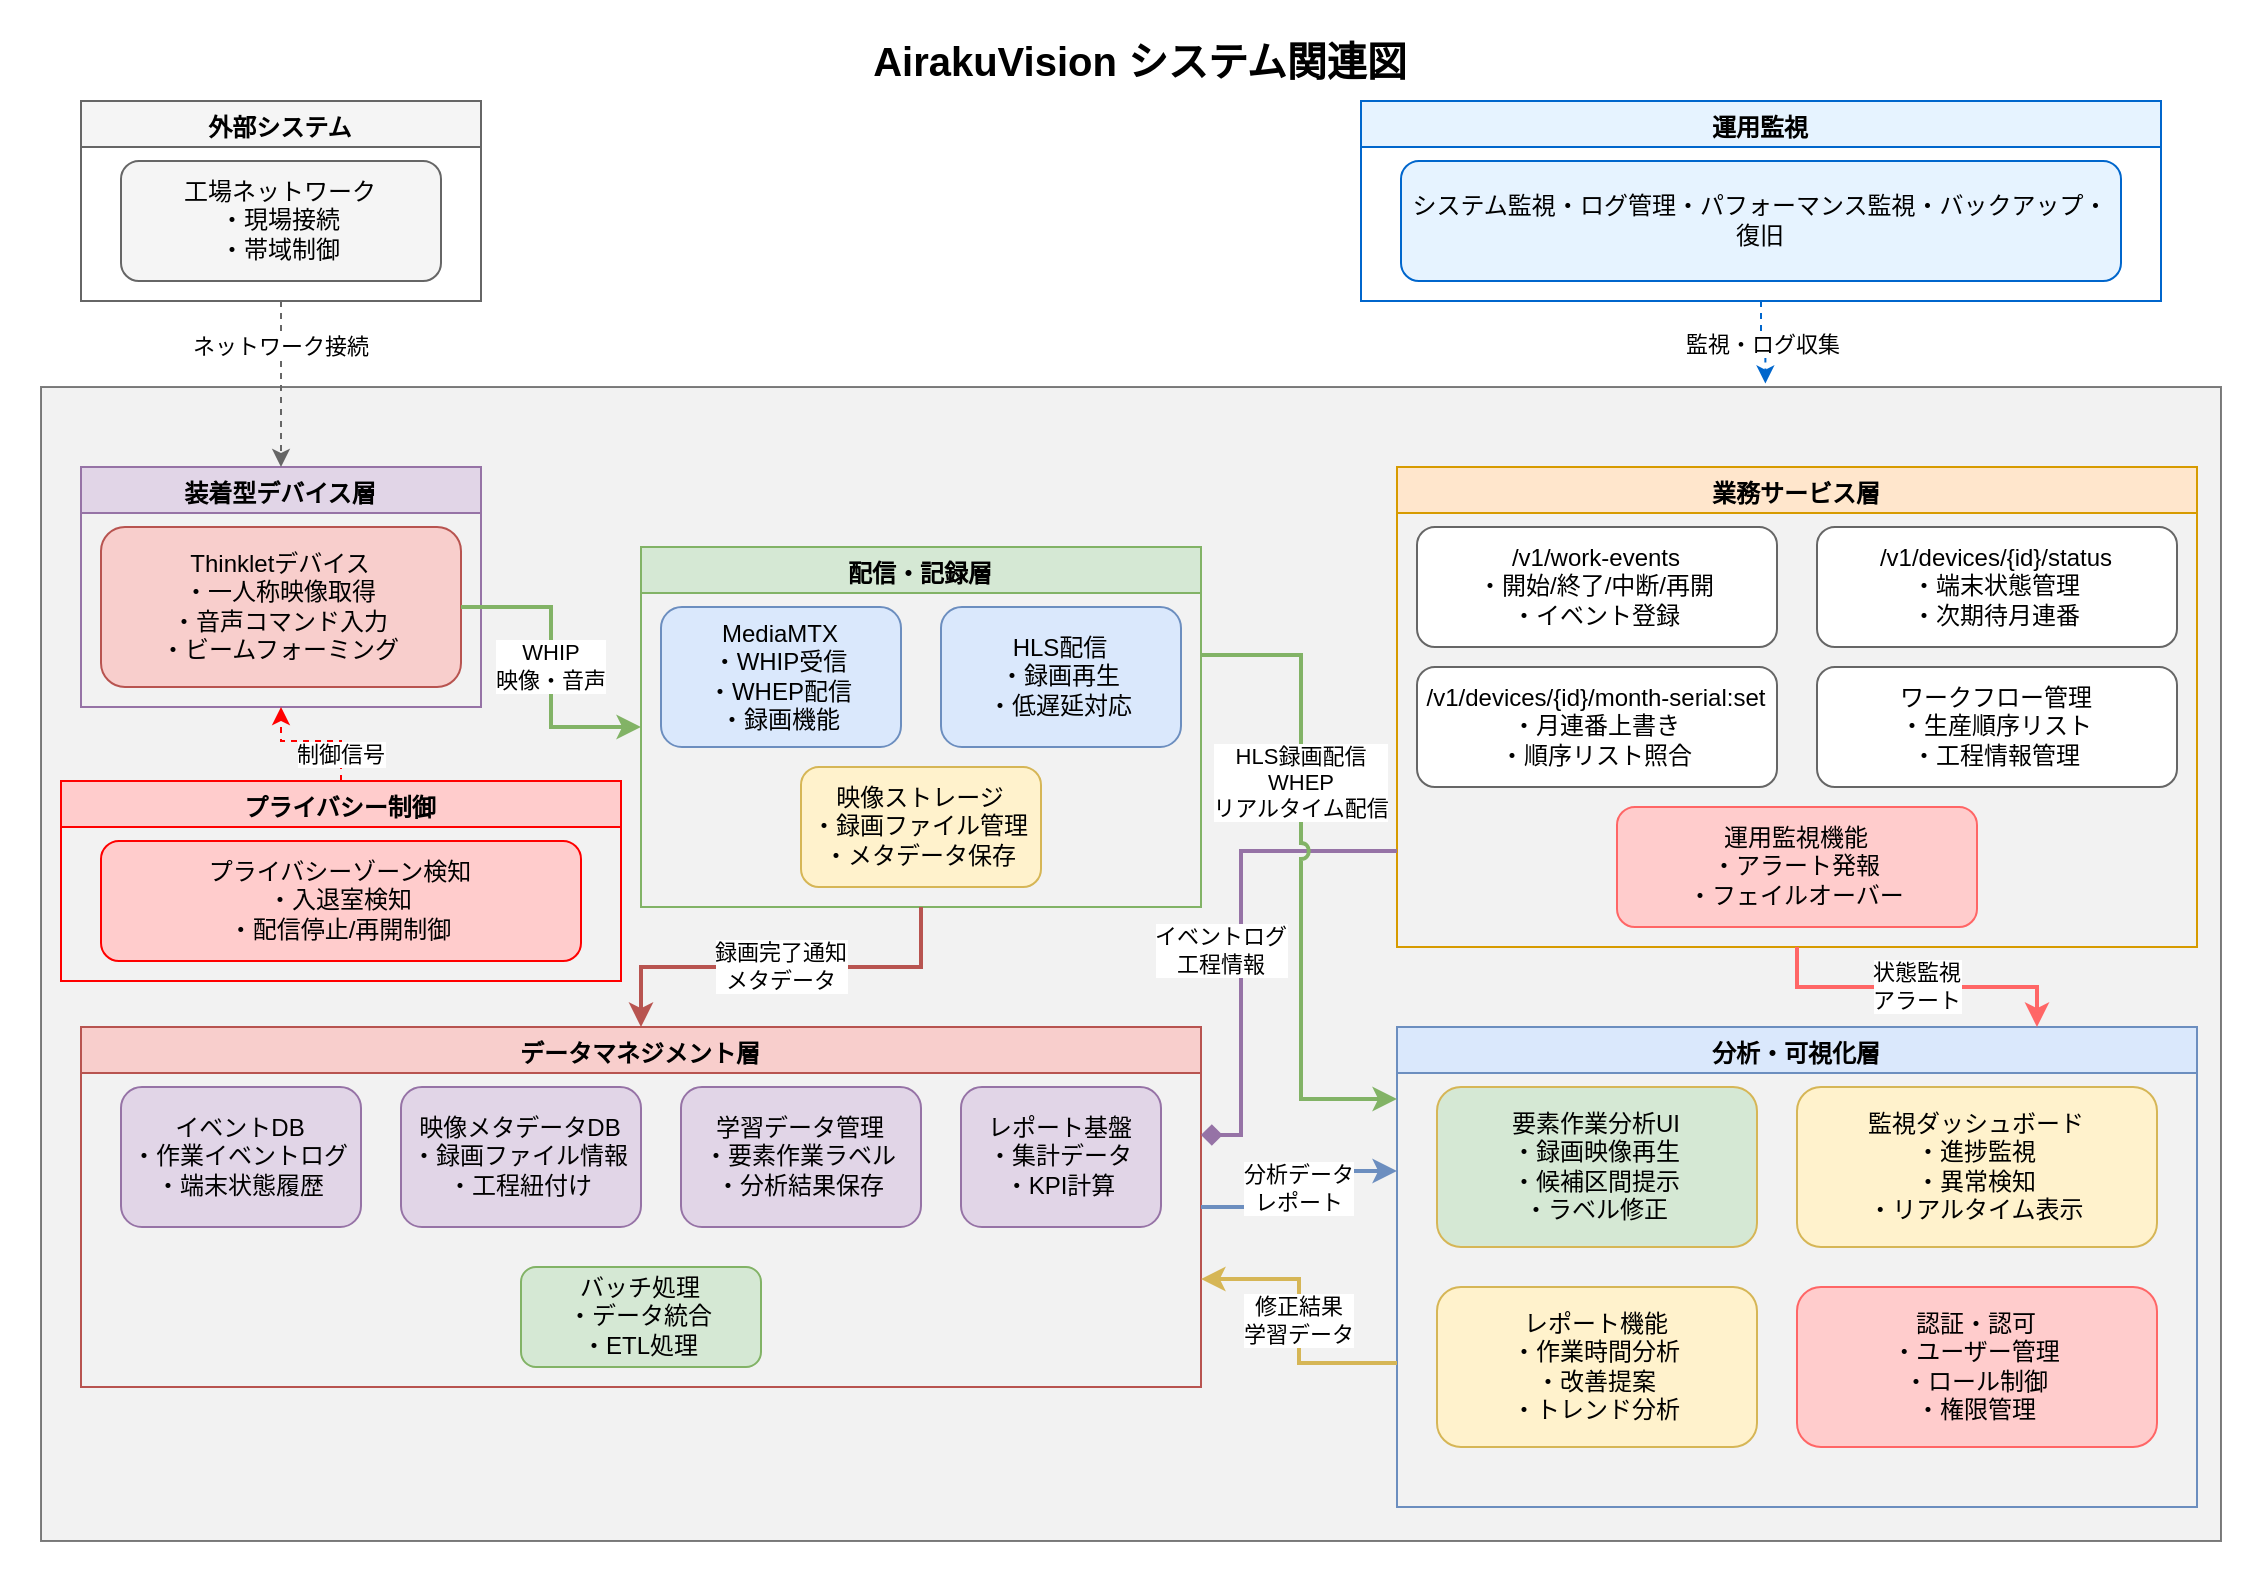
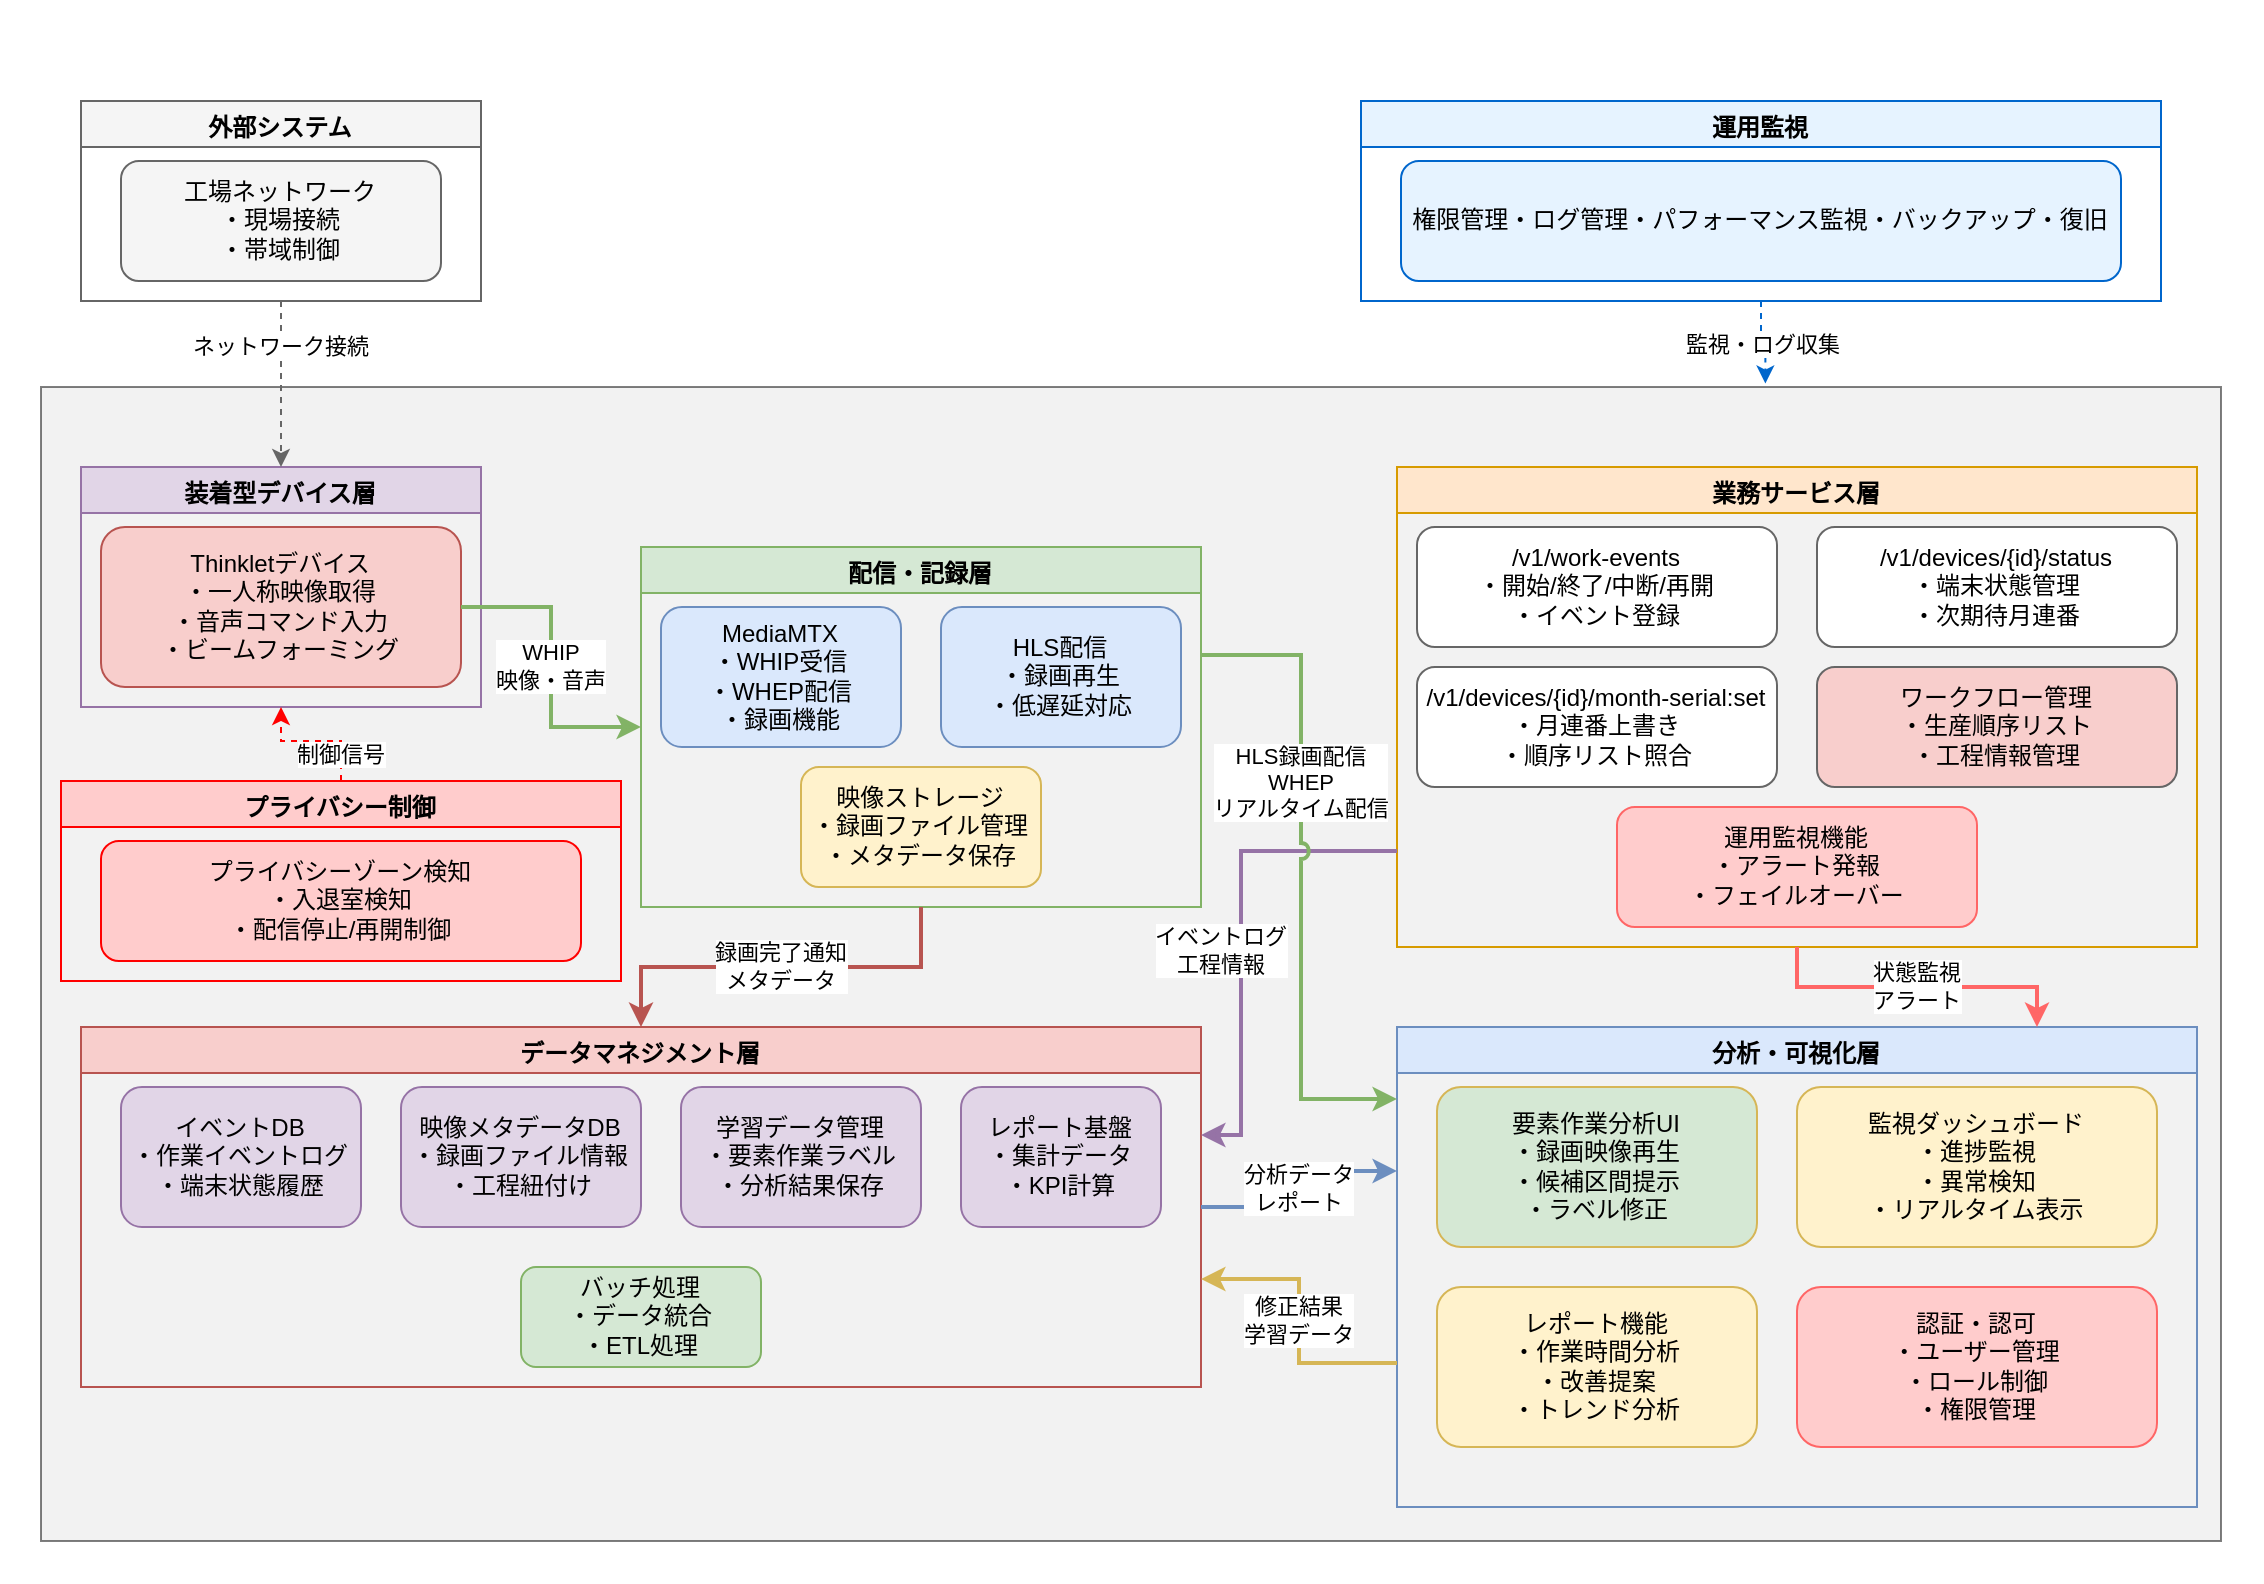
- <mxCell id="42" value="AirakuVision システム関連図" style="text;html=1;strokeColor=none;fillColor=none;align=center;verticalAlign=middle;whiteSpace=wrap;rounded=0;fontSize=20;fontStyle=1;" parent="1" vertex="1"><mxGeometry x="430" y="20" width="280" height="20" as="geometry" /></mxCell>
- <mxCell id="31" value="システム監視・ログ管理・パフォーマンス監視・バックアップ・復旧" style="rounded=1;whiteSpace=wrap;html=1;fillColor=#e6f3ff;strokeColor=#0066cc;" parent="30" vertex="1"><mxGeometry x="20" y="30" width="360" height="60" as="geometry" /></mxCell>
+ <mxCell id="31" value="権限管理・ログ管理・パフォーマンス監視・バックアップ・復旧" style="rounded=1;whiteSpace=wrap;html=1;fillColor=#e6f3ff;strokeColor=#0066cc;" parent="30" vertex="1"><mxGeometry x="20" y="30" width="360" height="60" as="geometry" /></mxCell>
- <mxCell id="13" value="ワークフロー管理&#10;・生産順序リスト&#10;・工程情報管理" style="rounded=1;whiteSpace=wrap;html=1;fillColor=#FFFFFF;strokeColor=#666666;" parent="9" vertex="1"><mxGeometry x="210" y="100" width="180" height="60" as="geometry" /></mxCell>
+ <mxCell id="13" value="ワークフロー管理&#10;・生産順序リスト&#10;・工程情報管理" style="rounded=1;whiteSpace=wrap;html=1;fillColor=#f8cecc;strokeColor=#666666;" parent="9" vertex="1"><mxGeometry x="210" y="100" width="180" height="60" as="geometry" /></mxCell>
- <mxCell id="34" value="イベントログ&#10;工程情報" style="edgeStyle=orthogonalEdgeStyle;rounded=0;orthogonalLoop=1;jettySize=auto;html=1;strokeWidth=2;strokeColor=#9673a6;jumpStyle=arc;exitX=0;exitY=0.8;exitDx=0;exitDy=0;entryX=1;entryY=0.3;entryDx=0;entryDy=0;endArrow=diamond;" parent="1" source="9" target="15" edge="1"><mxGeometry x="0.063" y="-10" relative="1" as="geometry"><Array as="points"><mxPoint x="620" y="425" /><mxPoint x="620" y="567" /></Array><mxPoint as="offset" /></mxGeometry></mxCell>
+ <mxCell id="34" value="イベントログ&#10;工程情報" style="edgeStyle=orthogonalEdgeStyle;rounded=0;orthogonalLoop=1;jettySize=auto;html=1;strokeWidth=2;strokeColor=#9673a6;jumpStyle=arc;exitX=0;exitY=0.8;exitDx=0;exitDy=0;entryX=1;entryY=0.3;entryDx=0;entryDy=0;" parent="1" source="9" target="15" edge="1"><mxGeometry x="0.063" y="-10" relative="1" as="geometry"><Array as="points"><mxPoint x="620" y="425" /><mxPoint x="620" y="567" /></Array><mxPoint as="offset" /></mxGeometry></mxCell>
